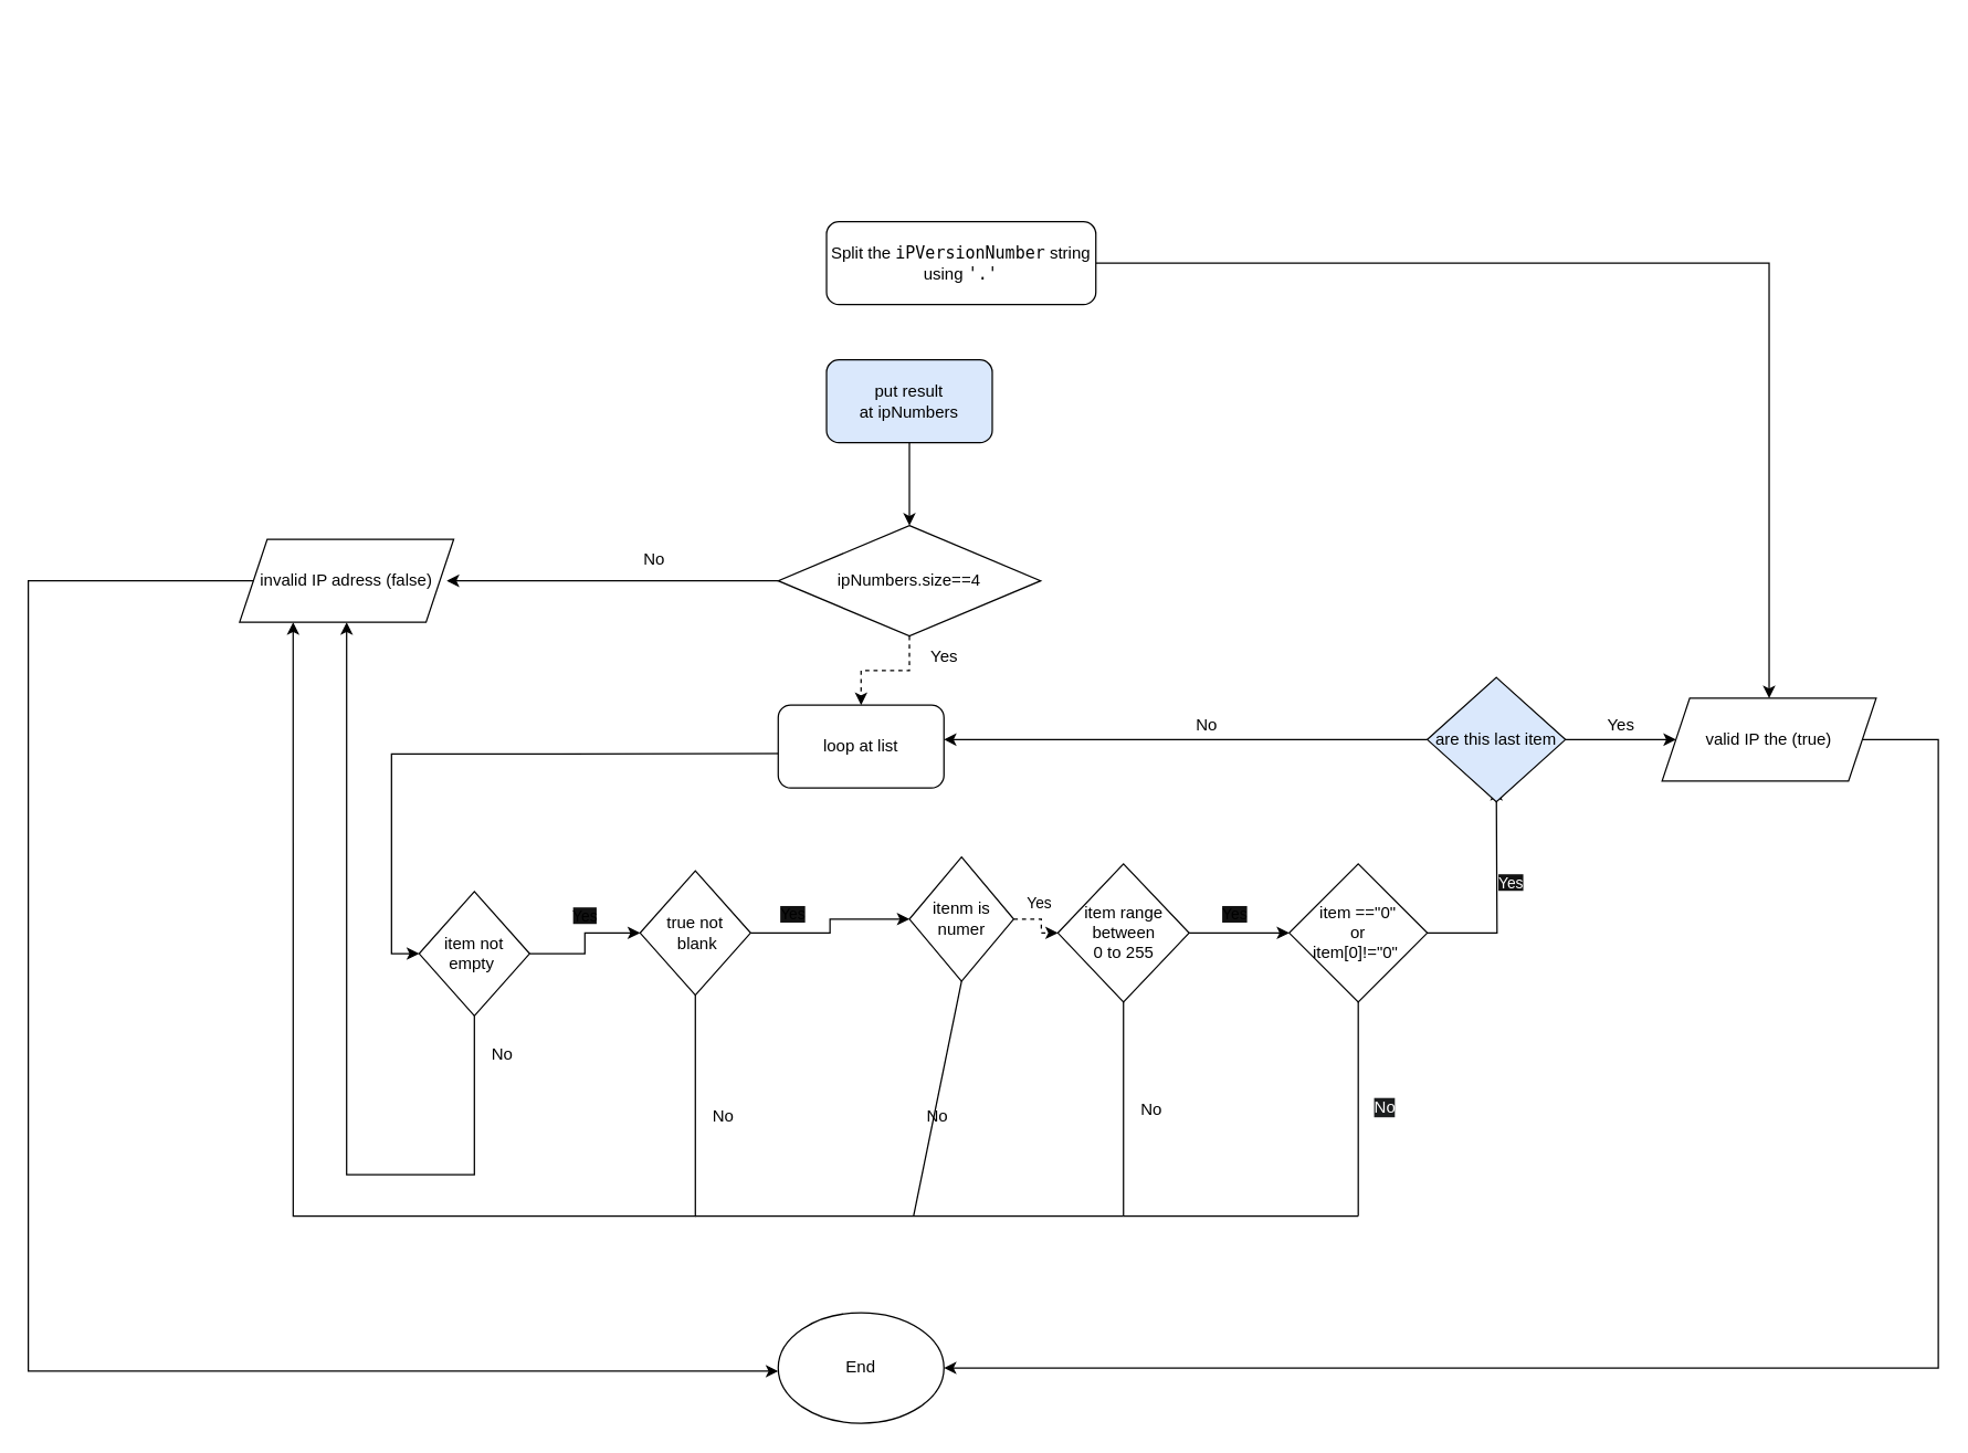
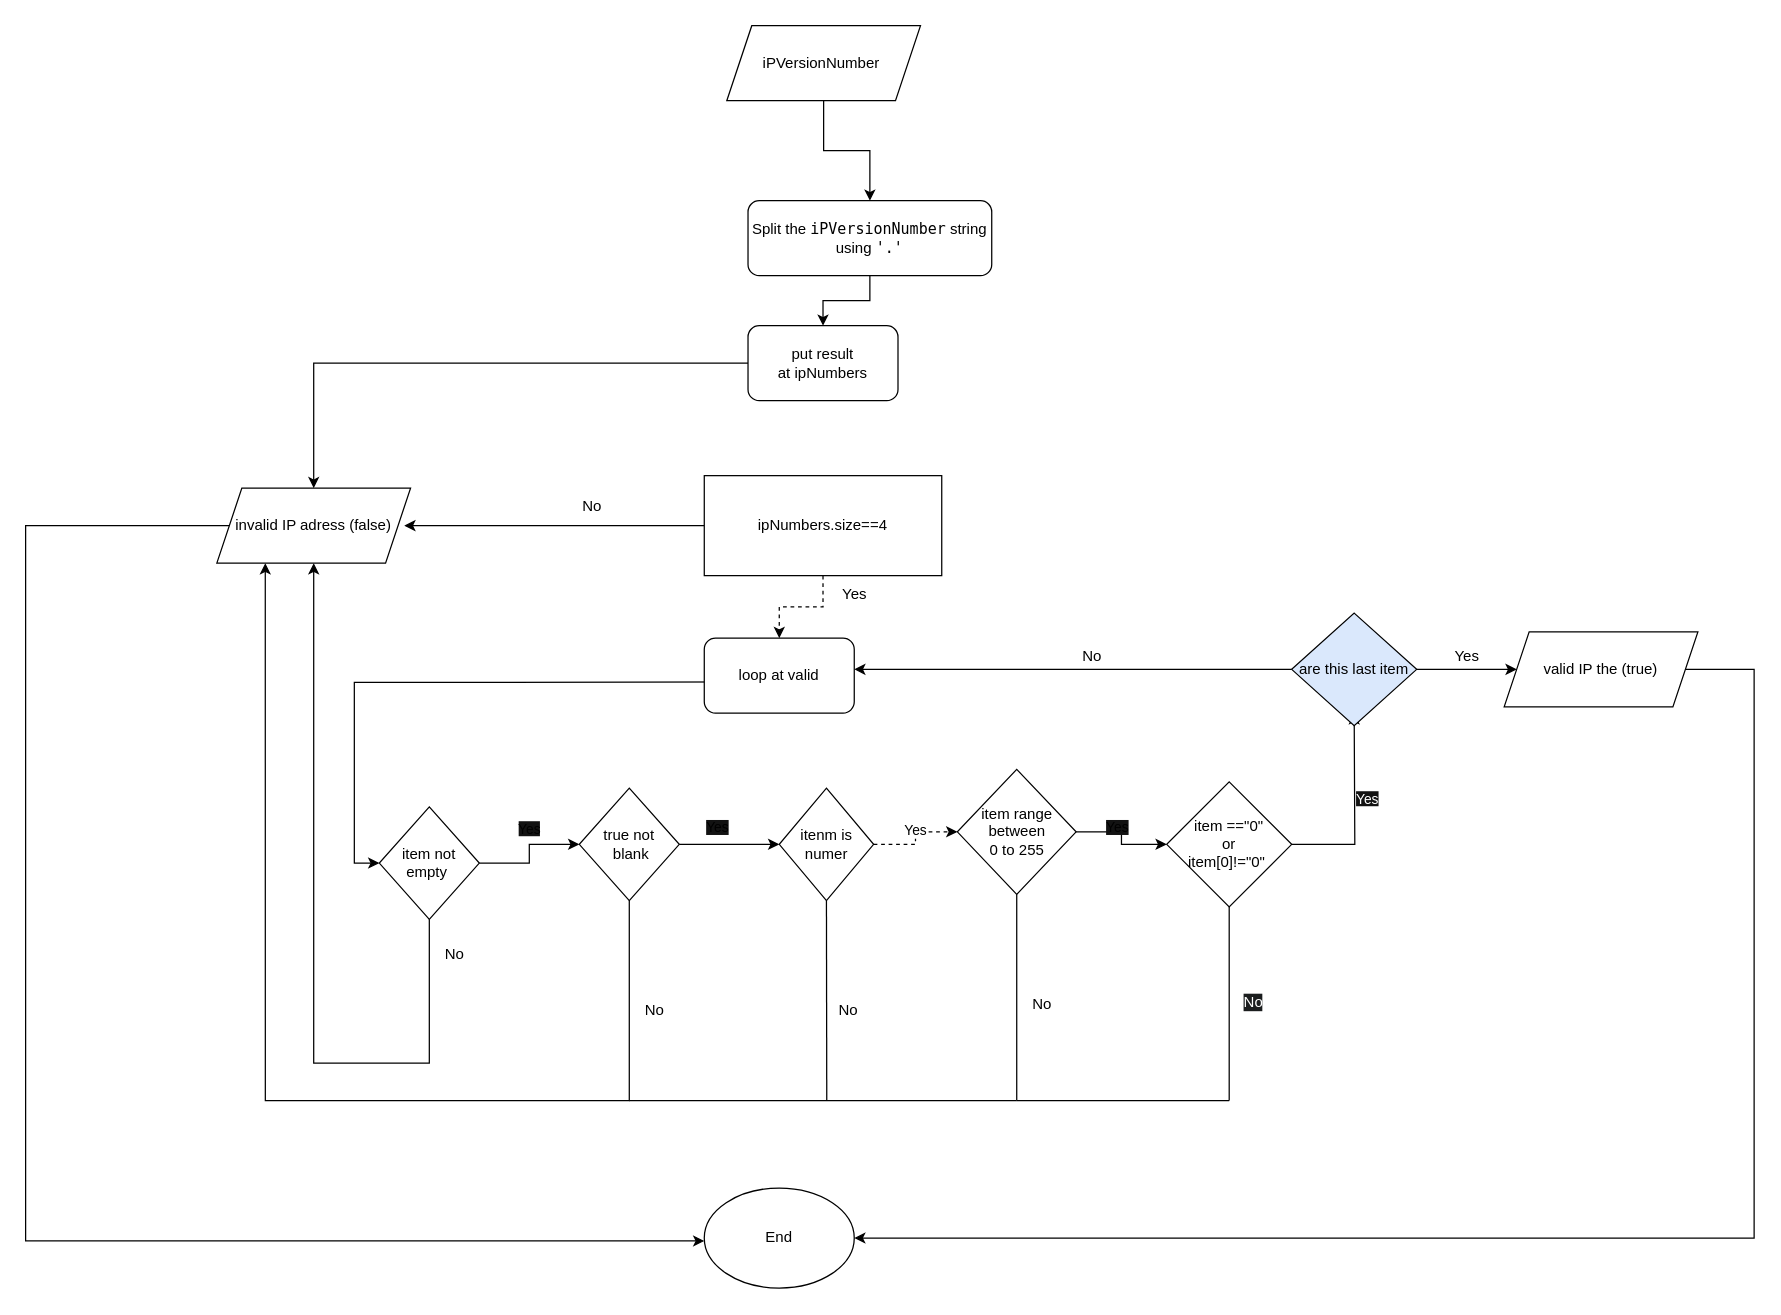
+ <mxCell id="3" value="iPVersionNumber&amp;nbsp;" style="shape=parallelogram;perimeter=parallelogramPerimeter;whiteSpace=wrap;html=1;fixedSize=1;" parent="1" vertex="1"><mxGeometry x="581" y="20" width="155" height="60" as="geometry" /></mxCell>
+ <mxCell id="2" style="edgeStyle=orthogonalEdgeStyle;rounded=0;orthogonalLoop=1;jettySize=auto;html=1;exitX=0.5;exitY=1;exitDx=0;exitDy=0;entryX=0.5;entryY=0;entryDx=0;entryDy=0;" parent="1" source="3" target="5" edge="1"><mxGeometry relative="1" as="geometry" /></mxCell>
- <mxCell id="4" value="" style="edgeStyle=orthogonalEdgeStyle;rounded=0;orthogonalLoop=1;jettySize=auto;html=1;" parent="1" source="5" target="49" edge="1"><mxGeometry relative="1" as="geometry" /></mxCell>
+ <mxCell id="4" value="" style="edgeStyle=orthogonalEdgeStyle;rounded=0;orthogonalLoop=1;jettySize=auto;html=1;" parent="1" source="5" target="12" edge="1"><mxGeometry relative="1" as="geometry" /></mxCell>
- <mxCell id="12" value="put result at&amp;nbsp;ipNumbers" style="whiteSpace=wrap;html=1;rounded=1;fillColor=#dae8fc;" parent="1" vertex="1"><mxGeometry x="598" y="260" width="120" height="60" as="geometry" /></mxCell>
+ <mxCell id="12" value="put result at&amp;nbsp;ipNumbers" style="whiteSpace=wrap;html=1;rounded=1;" parent="1" vertex="1"><mxGeometry x="598" y="260" width="120" height="60" as="geometry" /></mxCell>
- <mxCell id="11" value="" style="edgeStyle=orthogonalEdgeStyle;rounded=0;orthogonalLoop=1;jettySize=auto;html=1;" parent="1" source="12" target="8" edge="1"><mxGeometry relative="1" as="geometry" /></mxCell>
+ <mxCell id="11" value="" style="edgeStyle=orthogonalEdgeStyle;rounded=0;orthogonalLoop=1;jettySize=auto;html=1;" parent="1" source="12" target="50" edge="1"><mxGeometry relative="1" as="geometry" /></mxCell>
- <mxCell id="8" value="ipNumbers.size==4" style="rhombus;whiteSpace=wrap;html=1;" parent="1" vertex="1"><mxGeometry x="563" y="380" width="190" height="80" as="geometry" /></mxCell>
+ <mxCell id="8" value="ipNumbers.size==4" style="whiteSpace=wrap;html=1;rounded=0;" parent="1" vertex="1"><mxGeometry x="563" y="380" width="190" height="80" as="geometry" /></mxCell>
- <mxCell id="42" value="loop at list" style="rounded=1;whiteSpace=wrap;html=1;" parent="1" vertex="1"><mxGeometry x="563" y="510" width="120" height="60" as="geometry" /></mxCell>
+ <mxCell id="42" value="loop at valid" style="rounded=1;whiteSpace=wrap;html=1;" parent="1" vertex="1"><mxGeometry x="563" y="510" width="120" height="60" as="geometry" /></mxCell>
- <mxCell id="16" value="itenm is numer" style="rhombus;whiteSpace=wrap;html=1;" parent="1" vertex="1"><mxGeometry x="658" y="620" width="75.5" height="90" as="geometry" /></mxCell>
+ <mxCell id="16" value="itenm is numer" style="rhombus;whiteSpace=wrap;html=1;" parent="1" vertex="1"><mxGeometry x="623" y="630" width="75.5" height="90" as="geometry" /></mxCell>
- <mxCell id="18" value="item range between&lt;div&gt;&amp;nbsp;0 to 255&amp;nbsp;&lt;/div&gt;" style="rhombus;whiteSpace=wrap;html=1;direction=south;" parent="1" vertex="1"><mxGeometry x="765.5" y="625" width="95" height="100" as="geometry" /></mxCell>
+ <mxCell id="18" value="item range between&lt;div&gt;&amp;nbsp;0 to 255&amp;nbsp;&lt;/div&gt;" style="rhombus;whiteSpace=wrap;html=1;direction=south;" parent="1" vertex="1"><mxGeometry x="765.5" y="615" width="95" height="100" as="geometry" /></mxCell>
